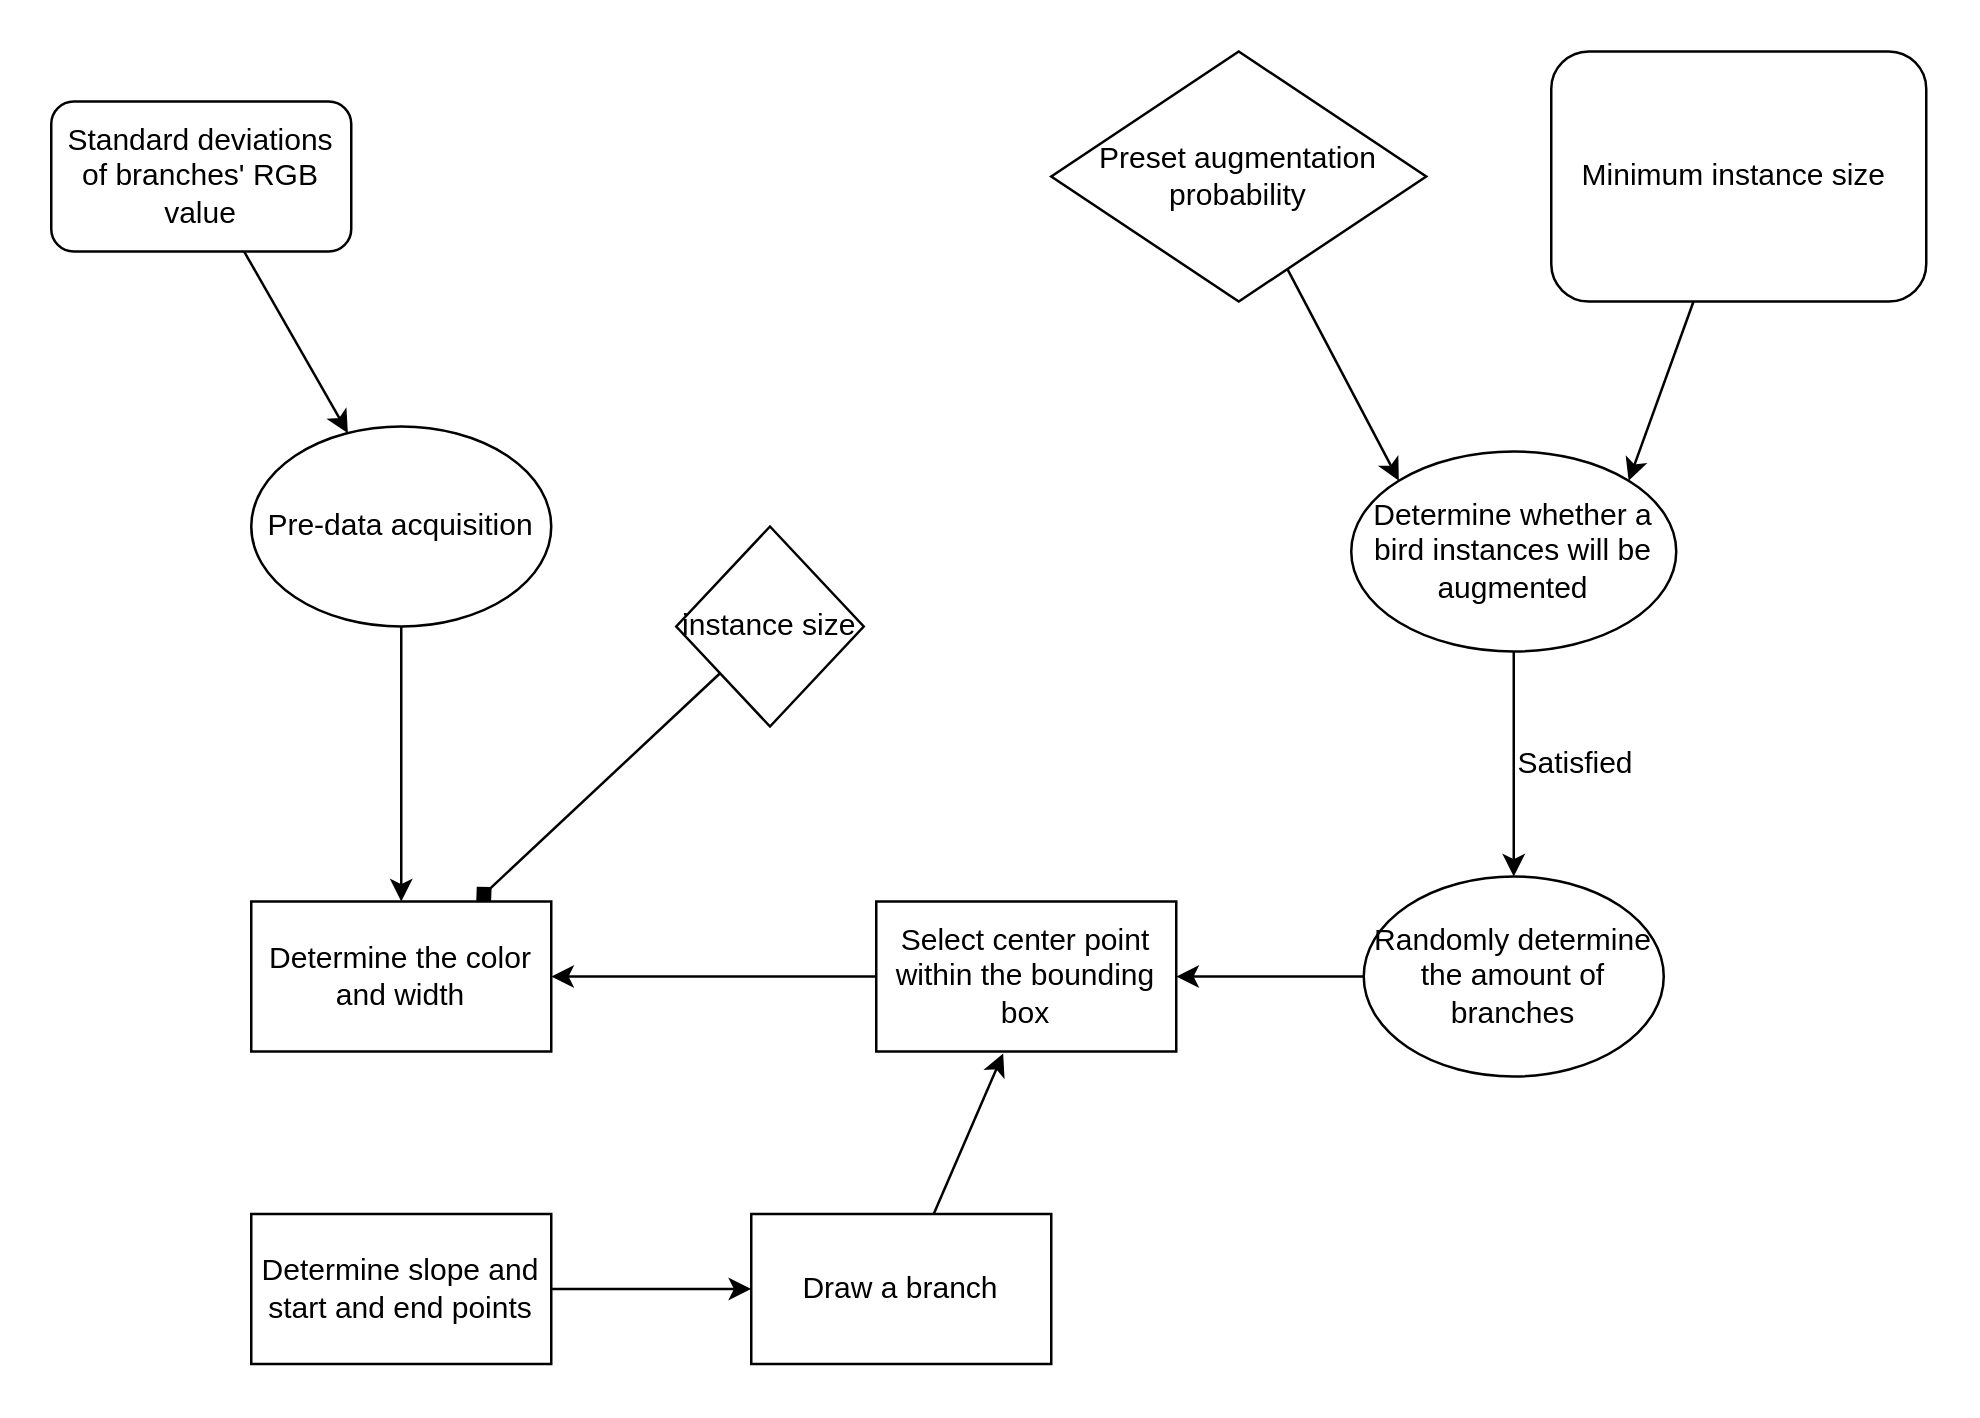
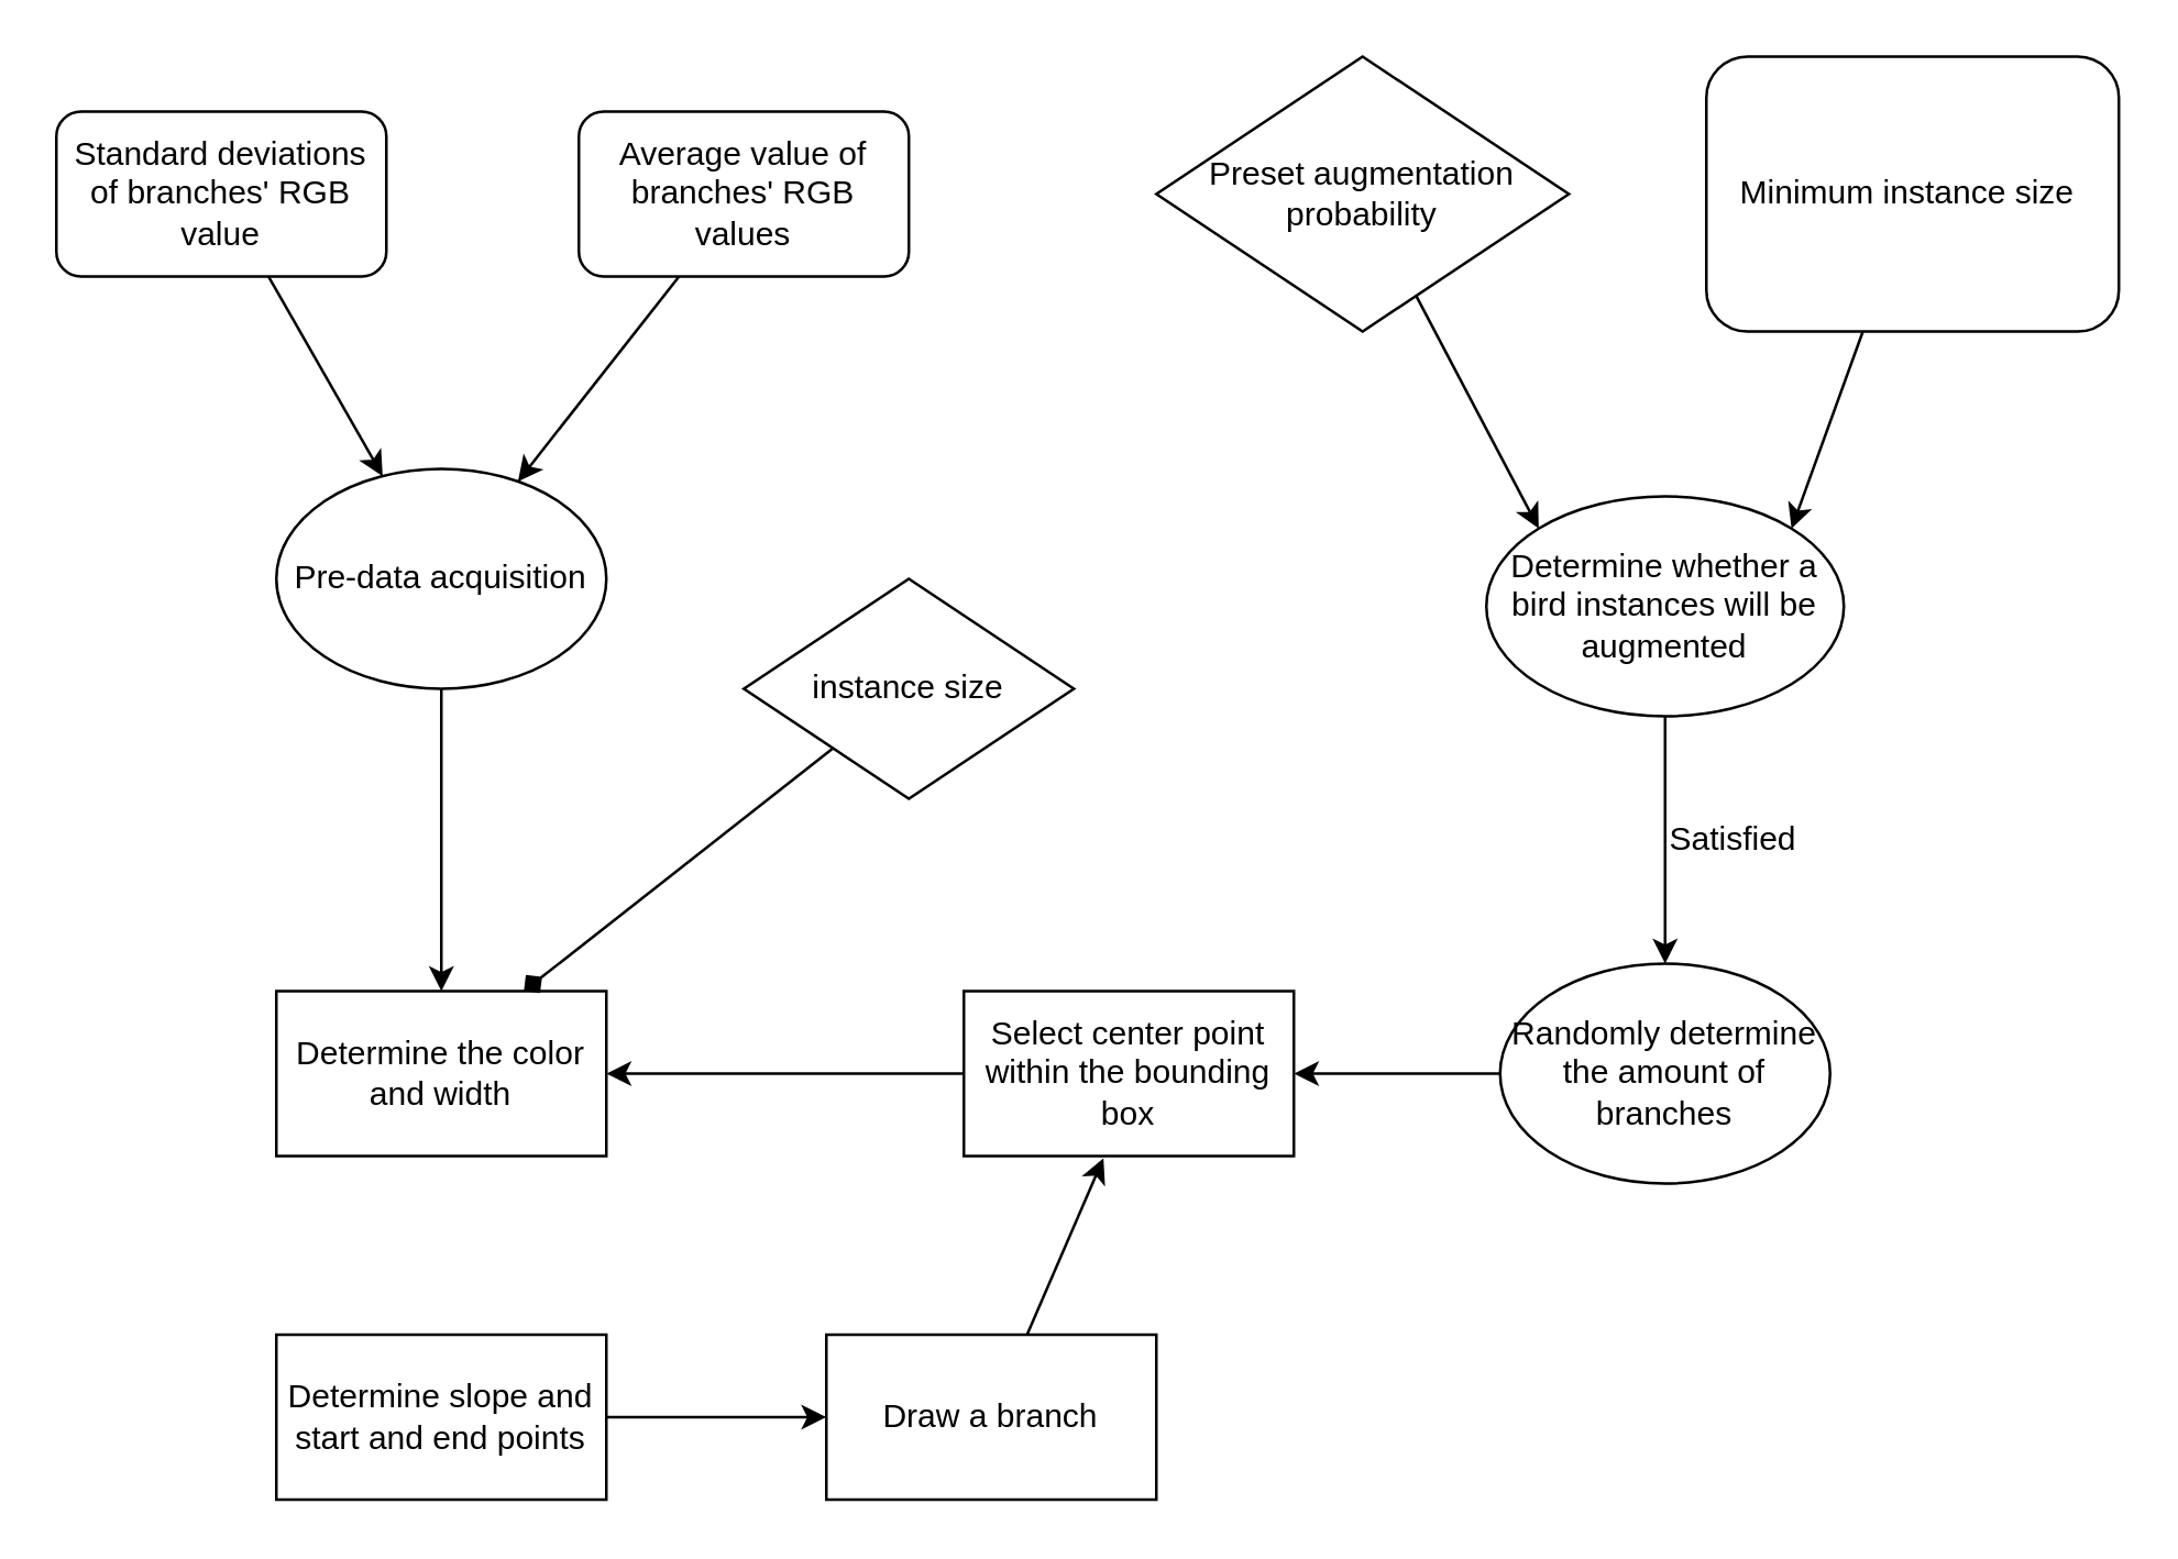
+ <mxCell id="12" value="Average value of branches' RGB values" style="rounded=1;whiteSpace=wrap;html=1;" vertex="1" parent="1"><mxGeometry x="210" y="40" width="120" height="60" as="geometry" /></mxCell>
+ <mxCell id="11" style="edgeStyle=none;html=1;" edge="1" parent="1" source="12" target="8"><mxGeometry relative="1" as="geometry" /></mxCell>
- <mxCell id="25" value="instance size" style="rhombus;whiteSpace=wrap;html=1;" vertex="1" parent="1"><mxGeometry x="270" y="210" width="75" height="80" as="geometry" /></mxCell>
+ <mxCell id="25" value="instance size" style="rhombus;whiteSpace=wrap;html=1;" vertex="1" parent="1"><mxGeometry x="270" y="210" width="120" height="80" as="geometry" /></mxCell>
